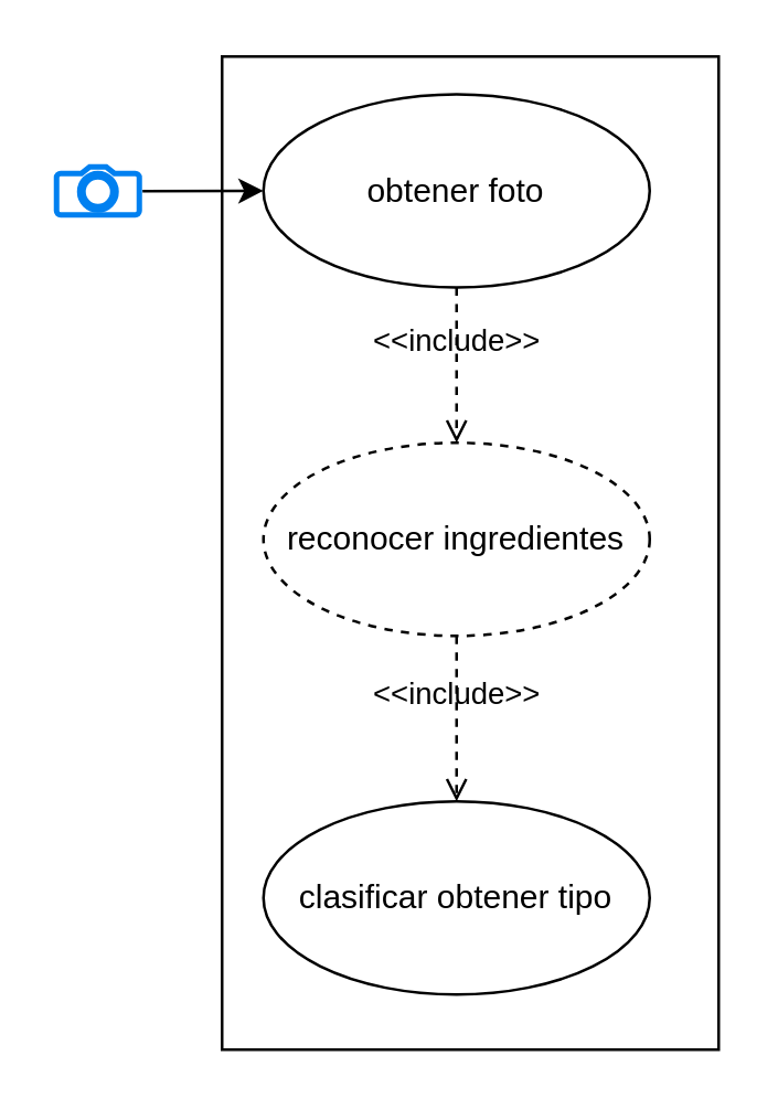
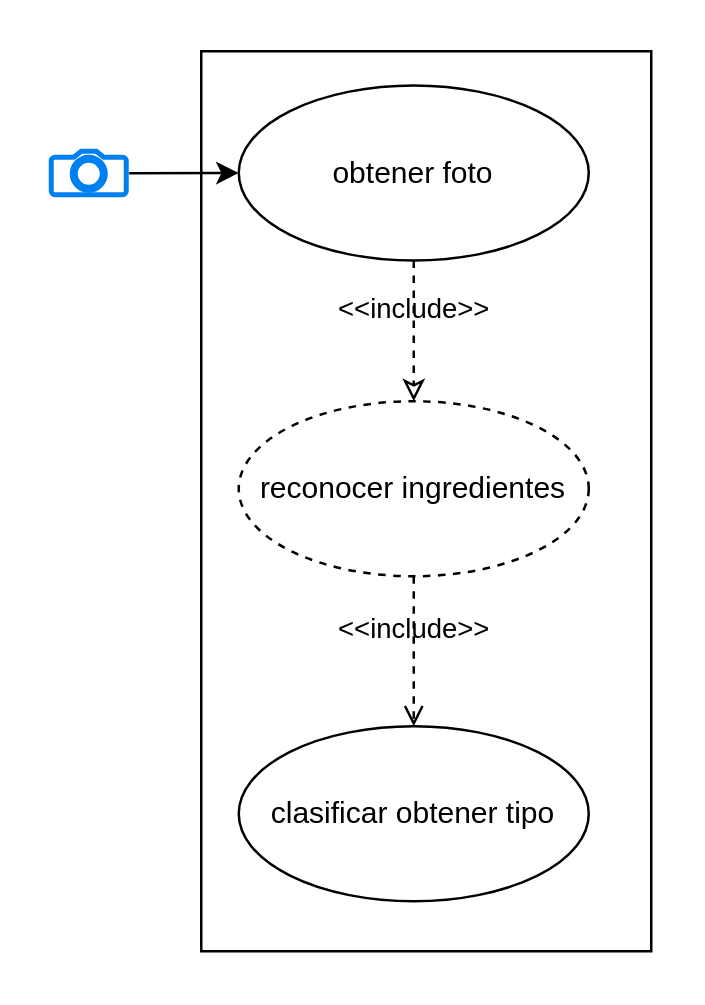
- <mxCell id="8" value="&amp;lt;&amp;lt;include&amp;gt;&amp;gt;" style="html=1;verticalAlign=bottom;labelBackgroundColor=none;endArrow=open;endFill=0;dashed=1;entryX=0.5;entryY=0;entryDx=0;entryDy=0;exitX=0.5;exitY=1;exitDx=0;exitDy=0;" parent="1" source="5" target="6" edge="1"><mxGeometry x="-0.006" width="160" relative="1" as="geometry"><mxPoint x="190" y="45" as="sourcePoint" /><mxPoint x="280" y="45" as="targetPoint" /><mxPoint as="offset" /></mxGeometry></mxCell>
+ <mxCell id="8" value="&amp;lt;&amp;lt;include&amp;gt;&amp;gt;" style="html=1;verticalAlign=bottom;labelBackgroundColor=none;endArrow=classic;endFill=0;dashed=1;entryX=0.5;entryY=0;entryDx=0;entryDy=0;exitX=0.5;exitY=1;exitDx=0;exitDy=0;" parent="1" source="5" target="6" edge="1"><mxGeometry x="-0.006" width="160" relative="1" as="geometry"><mxPoint x="190" y="45" as="sourcePoint" /><mxPoint x="280" y="45" as="targetPoint" /><mxPoint as="offset" /></mxGeometry></mxCell>
